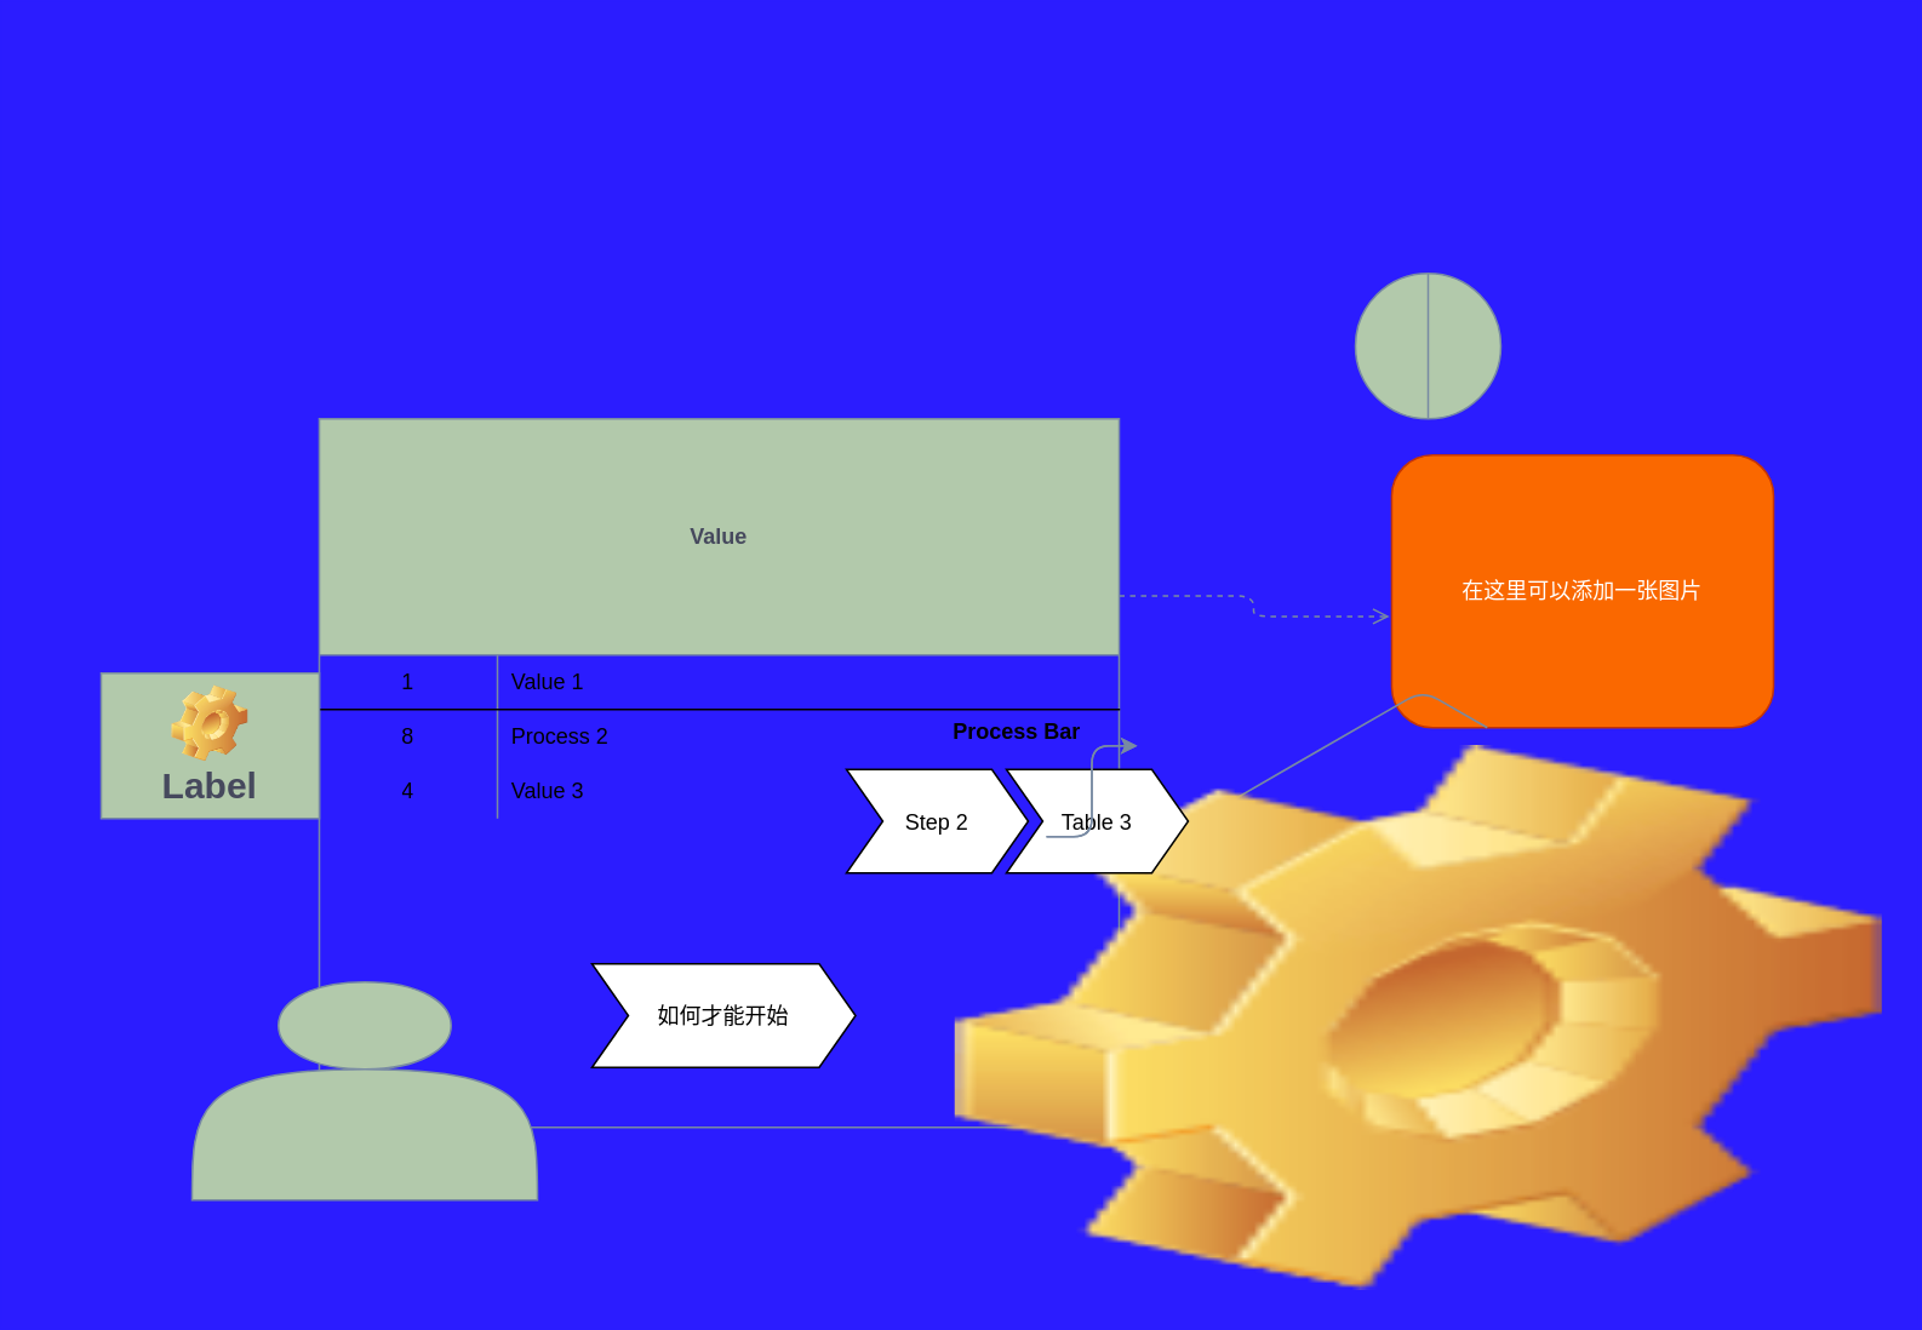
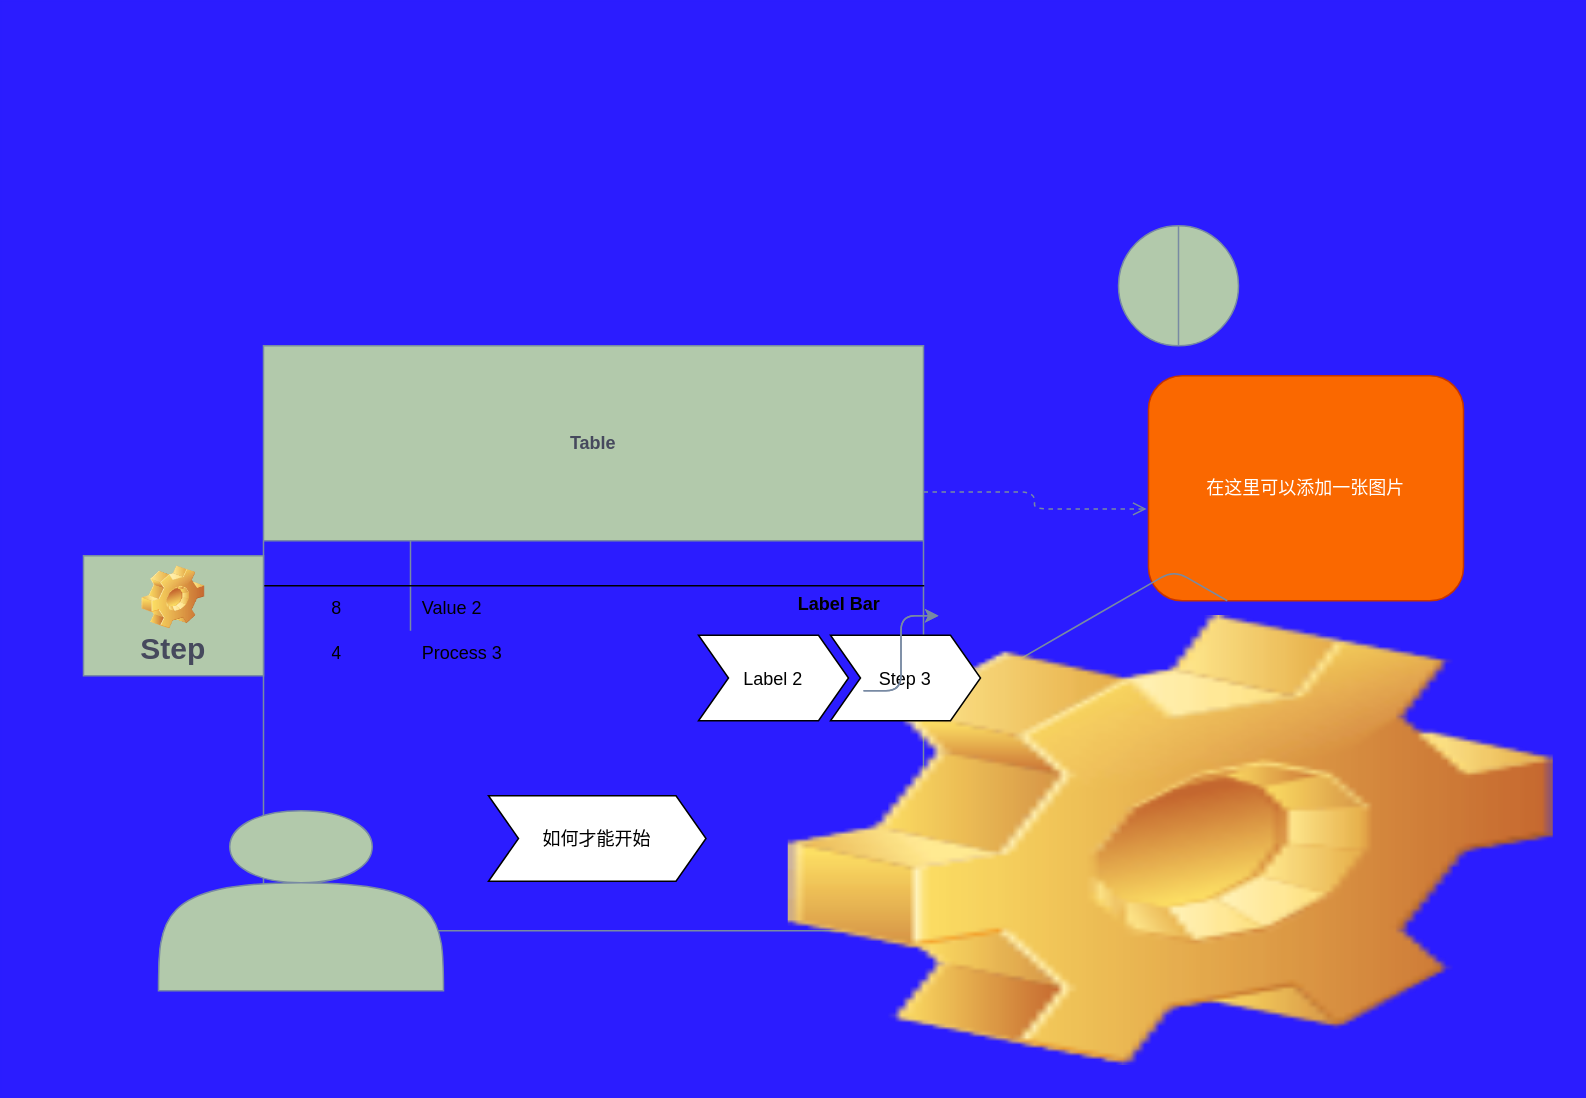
- <mxCell id="3" value="Value" style="shape=table;html=1;whiteSpace=wrap;startSize=130;container=1;collapsible=0;childLayout=tableLayout;fixedRows=1;rowLines=0;fontStyle=1;align=center;rounded=0;sketch=0;strokeColor=#788AA3;fillColor=#B2C9AB;fontColor=#46495D;" parent="1" vertex="1"><mxGeometry x="175" y="230" width="440" height="390" as="geometry" /></mxCell>
+ <mxCell id="3" value="Table" style="shape=table;html=1;whiteSpace=wrap;startSize=130;container=1;collapsible=0;childLayout=tableLayout;fixedRows=1;rowLines=0;fontStyle=1;align=center;rounded=0;sketch=0;strokeColor=#788AA3;fillColor=#B2C9AB;fontColor=#46495D;" parent="1" vertex="1"><mxGeometry x="175" y="230" width="440" height="390" as="geometry" /></mxCell>
- <mxCell id="5" value="1" style="shape=partialRectangle;html=1;whiteSpace=wrap;connectable=0;fillColor=none;top=0;left=0;bottom=0;right=0;overflow=hidden;" parent="4" vertex="1"><mxGeometry width="98" height="30" as="geometry" /></mxCell>
- <mxCell id="6" value="Value 1" style="shape=partialRectangle;html=1;whiteSpace=wrap;connectable=0;fillColor=none;top=0;left=0;bottom=0;right=0;align=left;spacingLeft=6;overflow=hidden;" parent="4" vertex="1"><mxGeometry x="98" width="342" height="30" as="geometry" /></mxCell>
- <mxCell id="17" value="Process Bar" style="swimlane;childLayout=stackLayout;horizontal=1;fillColor=none;horizontalStack=1;resizeParent=1;resizeParentMax=0;resizeLast=0;collapsible=0;strokeColor=none;stackBorder=10;stackSpacing=-12;resizable=1;align=center;points=[];fontColor=#000000;rounded=0;sketch=0;" parent="1" vertex="1"><mxGeometry x="455" y="390" width="208" height="100" as="geometry" /></mxCell>
+ <mxCell id="17" value="Label Bar" style="swimlane;childLayout=stackLayout;horizontal=1;fillColor=none;horizontalStack=1;resizeParent=1;resizeParentMax=0;resizeLast=0;collapsible=0;strokeColor=none;stackBorder=10;stackSpacing=-12;resizable=1;align=center;points=[];fontColor=#000000;rounded=0;sketch=0;" parent="1" vertex="1"><mxGeometry x="455" y="390" width="208" height="100" as="geometry" /></mxCell>
- <mxCell id="9" value="Process 2" style="shape=partialRectangle;html=1;whiteSpace=wrap;connectable=0;fillColor=none;top=0;left=0;bottom=0;right=0;align=left;spacingLeft=6;overflow=hidden;" parent="7" vertex="1"><mxGeometry x="98" width="342" height="30" as="geometry" /></mxCell>
+ <mxCell id="9" value="Value 2" style="shape=partialRectangle;html=1;whiteSpace=wrap;connectable=0;fillColor=none;top=0;left=0;bottom=0;right=0;align=left;spacingLeft=6;overflow=hidden;" parent="7" vertex="1"><mxGeometry x="98" width="342" height="30" as="geometry" /></mxCell>
- <mxCell id="24" value="Label" style="label;whiteSpace=wrap;html=1;align=center;verticalAlign=bottom;spacingLeft=0;spacingBottom=4;imageAlign=center;imageVerticalAlign=top;image=img/clipart/Gear_128x128.png;rounded=0;sketch=0;strokeColor=#788AA3;fillColor=#B2C9AB;fontSize=20;fontColor=#46495D;" parent="1" vertex="1"><mxGeometry x="55" y="370" width="120" height="80" as="geometry" /></mxCell>
+ <mxCell id="24" value="Step" style="label;whiteSpace=wrap;html=1;align=center;verticalAlign=bottom;spacingLeft=0;spacingBottom=4;imageAlign=center;imageVerticalAlign=top;image=img/clipart/Gear_128x128.png;rounded=0;sketch=0;strokeColor=#788AA3;fillColor=#B2C9AB;fontSize=20;fontColor=#46495D;" parent="1" vertex="1"><mxGeometry x="55" y="370" width="120" height="80" as="geometry" /></mxCell>
- <mxCell id="12" value="Value 3" style="shape=partialRectangle;html=1;whiteSpace=wrap;connectable=0;fillColor=none;top=0;left=0;bottom=0;right=0;align=left;spacingLeft=6;overflow=hidden;" parent="10" vertex="1"><mxGeometry x="98" width="342" height="30" as="geometry" /></mxCell>
+ <mxCell id="12" value="Process 3" style="shape=partialRectangle;html=1;whiteSpace=wrap;connectable=0;fillColor=none;top=0;left=0;bottom=0;right=0;align=left;spacingLeft=6;overflow=hidden;" parent="10" vertex="1"><mxGeometry x="98" width="342" height="30" as="geometry" /></mxCell>
- <mxCell id="18" value="Step 2" style="shape=step;perimeter=stepPerimeter;fixedSize=1;points=[];" parent="17" vertex="1"><mxGeometry x="10" y="33" width="100" height="57" as="geometry" /></mxCell>
+ <mxCell id="18" value="Label 2" style="shape=step;perimeter=stepPerimeter;fixedSize=1;points=[];" parent="17" vertex="1"><mxGeometry x="10" y="33" width="100" height="57" as="geometry" /></mxCell>
- <mxCell id="19" value="Table 3" style="shape=step;perimeter=stepPerimeter;fixedSize=1;points=[];" parent="17" vertex="1"><mxGeometry x="98" y="33" width="100" height="57" as="geometry" /></mxCell>
+ <mxCell id="19" value="Step 3" style="shape=step;perimeter=stepPerimeter;fixedSize=1;points=[];" parent="17" vertex="1"><mxGeometry x="98" y="33" width="100" height="57" as="geometry" /></mxCell>
